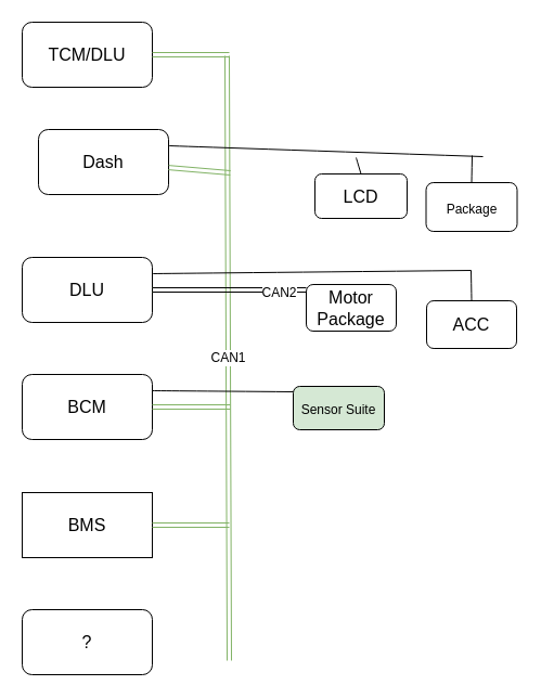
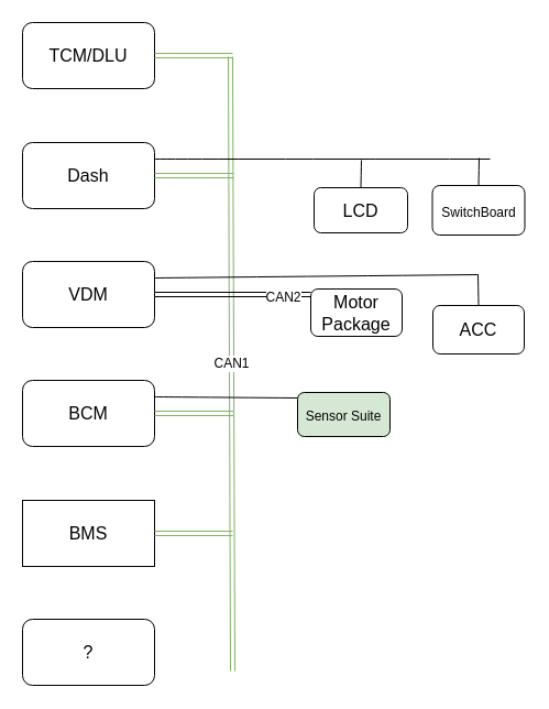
- <mxCell id="4" value="Dash" style="rounded=1;whiteSpace=wrap;html=1;fontSize=16;" vertex="1" parent="1"><mxGeometry x="35" y="119" width="120" height="60" as="geometry" /></mxCell>
+ <mxCell id="4" value="Dash" style="rounded=1;whiteSpace=wrap;html=1;fontSize=16;" vertex="1" parent="1"><mxGeometry x="20" y="129" width="120" height="60" as="geometry" /></mxCell>
- <mxCell id="22" value="LCD" style="rounded=1;whiteSpace=wrap;html=1;fontSize=16;" vertex="1" parent="1"><mxGeometry x="290" y="160" width="85" height="41" as="geometry" /></mxCell>
+ <mxCell id="22" value="LCD" style="rounded=1;whiteSpace=wrap;html=1;fontSize=16;" vertex="1" parent="1"><mxGeometry x="285" y="170" width="85" height="41" as="geometry" /></mxCell>
- <mxCell id="25" value="&lt;font style=&quot;font-size: 12px;&quot;&gt;Package&lt;/font&gt;" style="rounded=1;whiteSpace=wrap;html=1;fontSize=16;" vertex="1" parent="1"><mxGeometry x="392.5" y="168" width="84" height="45" as="geometry" /></mxCell>
+ <mxCell id="25" value="&lt;font style=&quot;font-size: 12px;&quot;&gt;SwitchBoard&lt;/font&gt;" style="rounded=1;whiteSpace=wrap;html=1;fontSize=16;" vertex="1" parent="1"><mxGeometry x="392.5" y="168" width="84" height="45" as="geometry" /></mxCell>
- <mxCell id="2" value="DLU" style="rounded=1;whiteSpace=wrap;html=1;fontSize=16;" vertex="1" parent="1"><mxGeometry x="20" y="237" width="120" height="60" as="geometry" /></mxCell>
+ <mxCell id="2" value="VDM" style="rounded=1;whiteSpace=wrap;html=1;fontSize=16;" vertex="1" parent="1"><mxGeometry x="20" y="237" width="120" height="60" as="geometry" /></mxCell>
